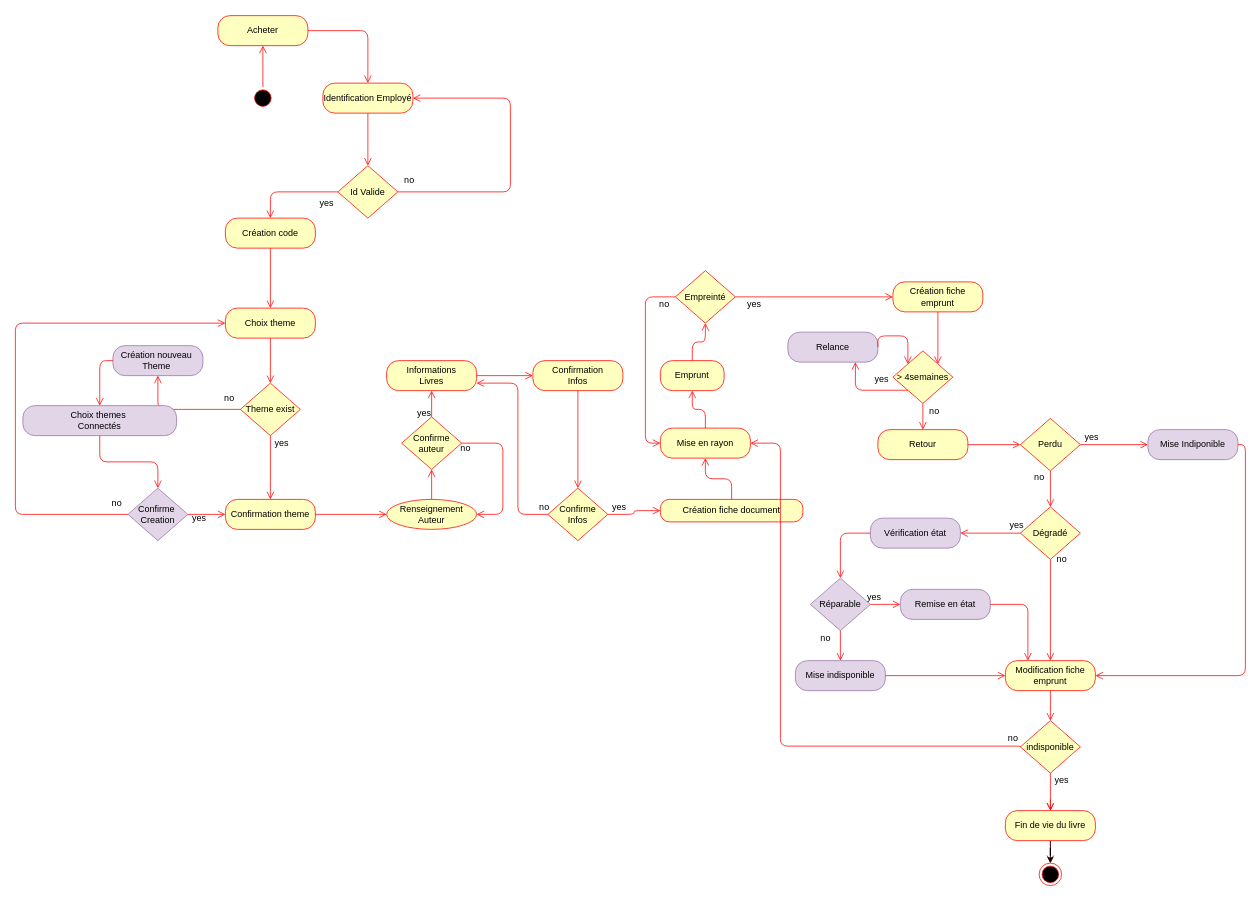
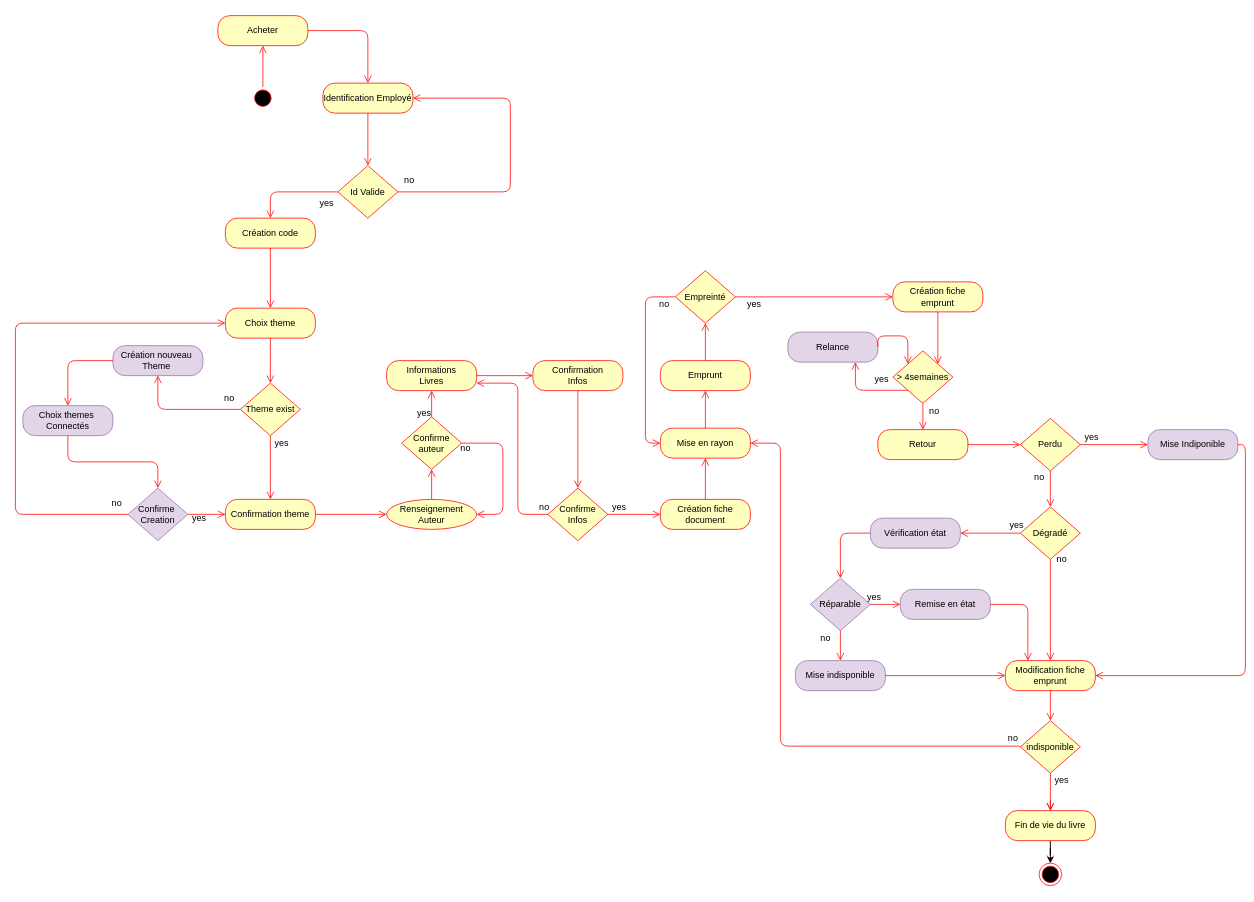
- <mxCell id="52" value="Emprunt" style="rounded=1;whiteSpace=wrap;html=1;arcSize=40;fontColor=#000000;fillColor=#ffffc0;strokeColor=#ff0000;" vertex="1" parent="1"><mxGeometry x="880" y="480" width="85" height="40" as="geometry" /></mxCell>
+ <mxCell id="52" value="Emprunt" style="rounded=1;whiteSpace=wrap;html=1;arcSize=40;fontColor=#000000;fillColor=#ffffc0;strokeColor=#ff0000;" vertex="1" parent="1"><mxGeometry x="880" y="480" width="120" height="40" as="geometry" /></mxCell>
- <mxCell id="21" value="Choix themes&amp;nbsp;&lt;br&gt;Connectés" style="rounded=1;whiteSpace=wrap;html=1;arcSize=40;fillColor=#e1d5e7;strokeColor=#9673a6;" vertex="1" parent="1"><mxGeometry x="30" y="540" width="205" height="40" as="geometry" /></mxCell>
+ <mxCell id="21" value="Choix themes&amp;nbsp;&lt;br&gt;Connectés" style="rounded=1;whiteSpace=wrap;html=1;arcSize=40;fillColor=#e1d5e7;strokeColor=#9673a6;" vertex="1" parent="1"><mxGeometry x="30" y="540" width="120" height="40" as="geometry" /></mxCell>
- <mxCell id="40" value="Création fiche document" style="rounded=1;whiteSpace=wrap;html=1;arcSize=40;fontColor=#000000;fillColor=#ffffc0;strokeColor=#ff0000;" vertex="1" parent="1"><mxGeometry x="880" y="665" width="190" height="30" as="geometry" /></mxCell>
+ <mxCell id="40" value="Création fiche document" style="rounded=1;whiteSpace=wrap;html=1;arcSize=40;fontColor=#000000;fillColor=#ffffc0;strokeColor=#ff0000;" vertex="1" parent="1"><mxGeometry x="880" y="665" width="120" height="40" as="geometry" /></mxCell>
